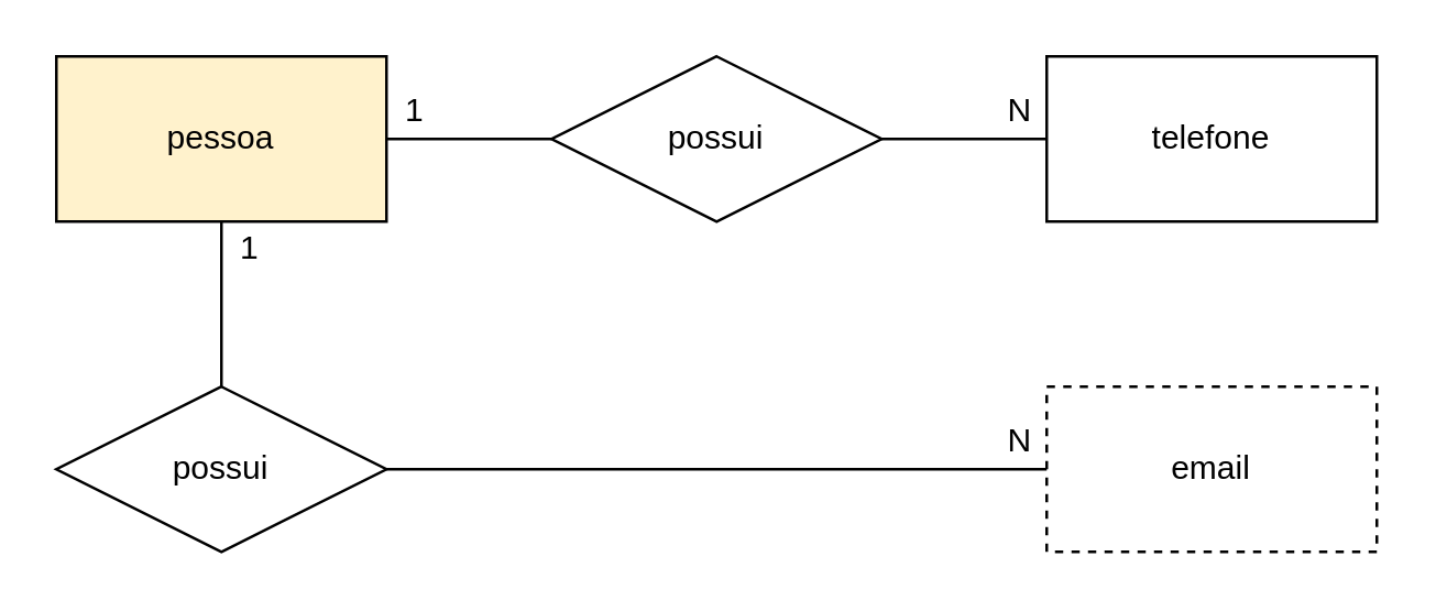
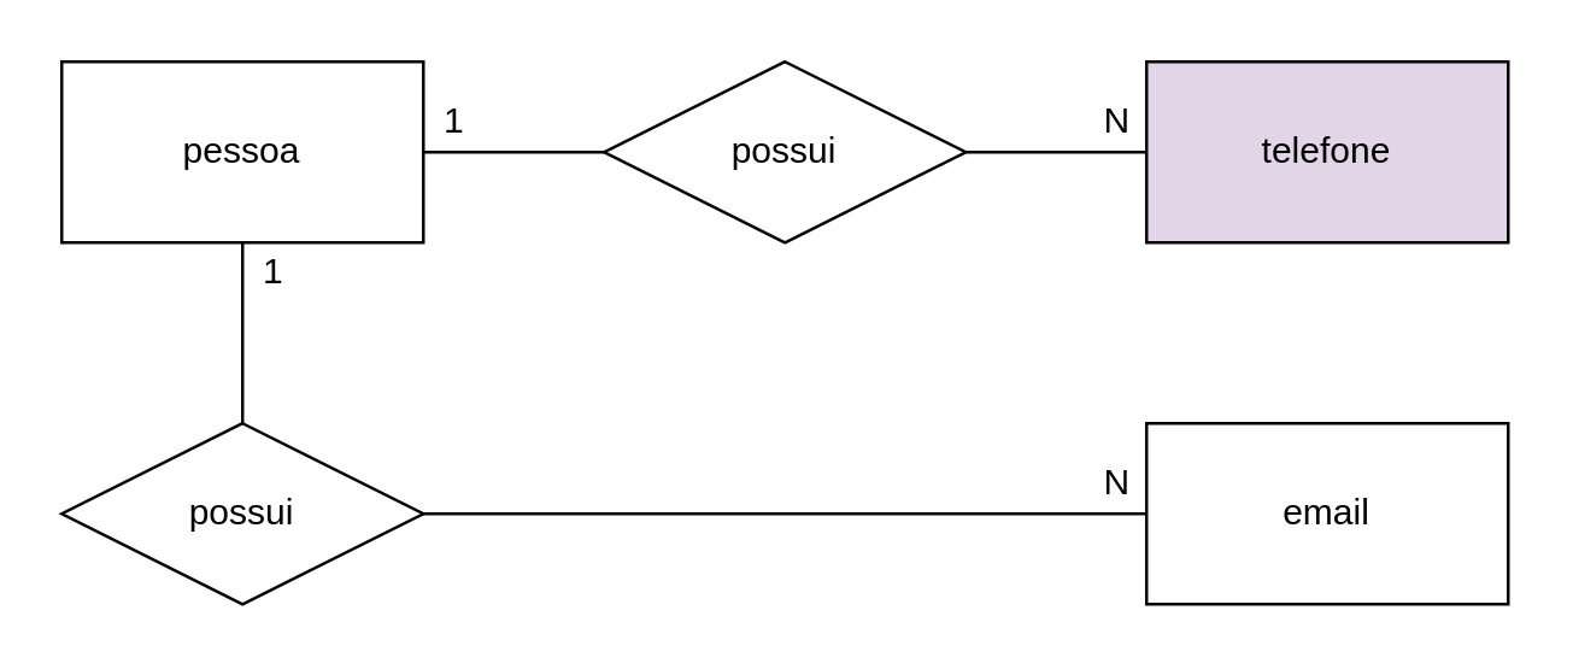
- <mxCell id="4" value="pessoa" style="rounded=0;whiteSpace=wrap;html=1;fillColor=#fff2cc;" vertex="1" parent="1"><mxGeometry x="20" y="20" width="120" height="60" as="geometry" /></mxCell>
+ <mxCell id="4" value="pessoa" style="rounded=0;whiteSpace=wrap;html=1;" vertex="1" parent="1"><mxGeometry x="20" y="20" width="120" height="60" as="geometry" /></mxCell>
- <mxCell id="5" value="telefone" style="rounded=0;whiteSpace=wrap;html=1;" vertex="1" parent="1"><mxGeometry x="380" y="20" width="120" height="60" as="geometry" /></mxCell>
+ <mxCell id="5" value="telefone" style="rounded=0;whiteSpace=wrap;html=1;fillColor=#e1d5e7;" vertex="1" parent="1"><mxGeometry x="380" y="20" width="120" height="60" as="geometry" /></mxCell>
- <mxCell id="6" value="email" style="rounded=0;whiteSpace=wrap;html=1;dashed=1;" vertex="1" parent="1"><mxGeometry x="380" y="140" width="120" height="60" as="geometry" /></mxCell>
+ <mxCell id="6" value="email" style="rounded=0;whiteSpace=wrap;html=1;" vertex="1" parent="1"><mxGeometry x="380" y="140" width="120" height="60" as="geometry" /></mxCell>
